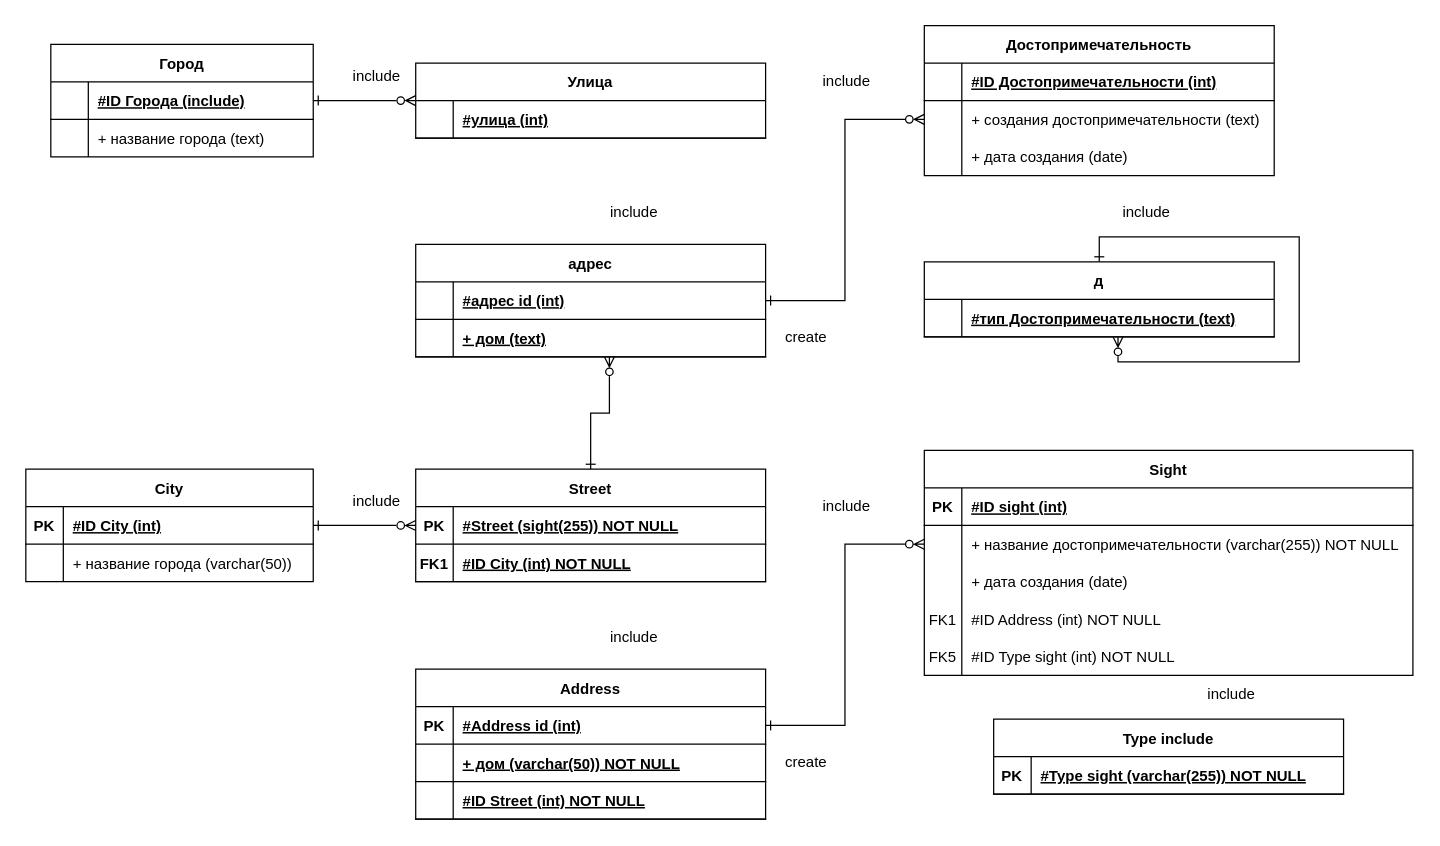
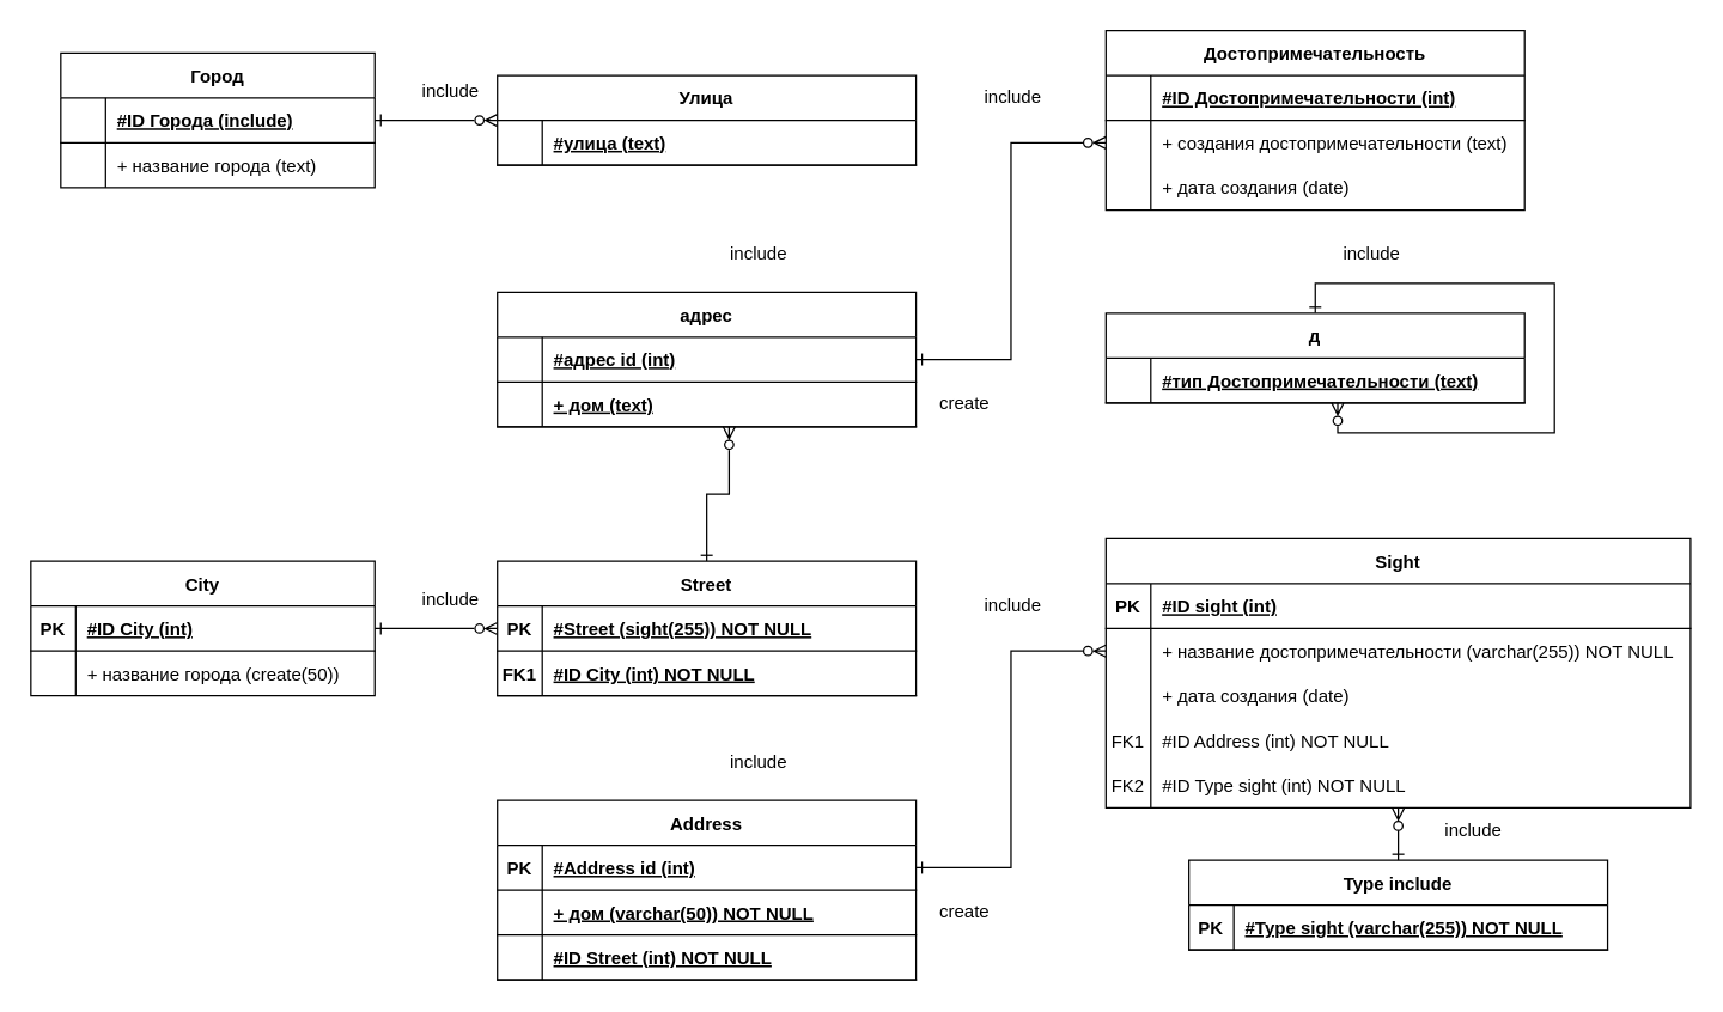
- <mxCell id="27" value="#улица (int)" style="shape=partialRectangle;overflow=hidden;connectable=0;fillColor=none;align=left;strokeColor=inherit;top=0;left=0;bottom=0;right=0;spacingLeft=6;fontStyle=5;" parent="25" vertex="1"><mxGeometry x="30" width="250" height="30" as="geometry"><mxRectangle width="250" height="30" as="alternateBounds" /></mxGeometry></mxCell>
+ <mxCell id="27" value="#улица (text)" style="shape=partialRectangle;overflow=hidden;connectable=0;fillColor=none;align=left;strokeColor=inherit;top=0;left=0;bottom=0;right=0;spacingLeft=6;fontStyle=5;" parent="25" vertex="1"><mxGeometry x="30" width="250" height="30" as="geometry"><mxRectangle width="250" height="30" as="alternateBounds" /></mxGeometry></mxCell>
- <mxCell id="48" value="+ название города (varchar(50))" style="shape=partialRectangle;overflow=hidden;connectable=0;fillColor=none;align=left;strokeColor=inherit;top=0;left=0;bottom=0;right=0;spacingLeft=6;" parent="46" vertex="1"><mxGeometry x="30" width="200" height="30" as="geometry"><mxRectangle width="200" height="30" as="alternateBounds" /></mxGeometry></mxCell>
+ <mxCell id="48" value="+ название города (create(50))" style="shape=partialRectangle;overflow=hidden;connectable=0;fillColor=none;align=left;strokeColor=inherit;top=0;left=0;bottom=0;right=0;spacingLeft=6;" parent="46" vertex="1"><mxGeometry x="30" width="200" height="30" as="geometry"><mxRectangle width="200" height="30" as="alternateBounds" /></mxGeometry></mxCell>
- <mxCell id="63" value="FK5" style="shape=partialRectangle;overflow=hidden;connectable=0;fillColor=none;strokeColor=inherit;top=0;left=0;bottom=0;right=0;" vertex="1" parent="62"><mxGeometry width="30" height="30" as="geometry"><mxRectangle width="30" height="30" as="alternateBounds" /></mxGeometry></mxCell>
+ <mxCell id="63" value="FK2" style="shape=partialRectangle;overflow=hidden;connectable=0;fillColor=none;strokeColor=inherit;top=0;left=0;bottom=0;right=0;" vertex="1" parent="62"><mxGeometry width="30" height="30" as="geometry"><mxRectangle width="30" height="30" as="alternateBounds" /></mxGeometry></mxCell>
+ <mxCell id="65" style="edgeStyle=orthogonalEdgeStyle;rounded=0;orthogonalLoop=1;jettySize=auto;html=1;exitX=0.5;exitY=0;exitDx=0;exitDy=0;endArrow=ERzeroToMany;endFill=0;startArrow=ERone;startFill=0;" parent="1" source="66" target="49" edge="1"><mxGeometry relative="1" as="geometry" /></mxCell>
